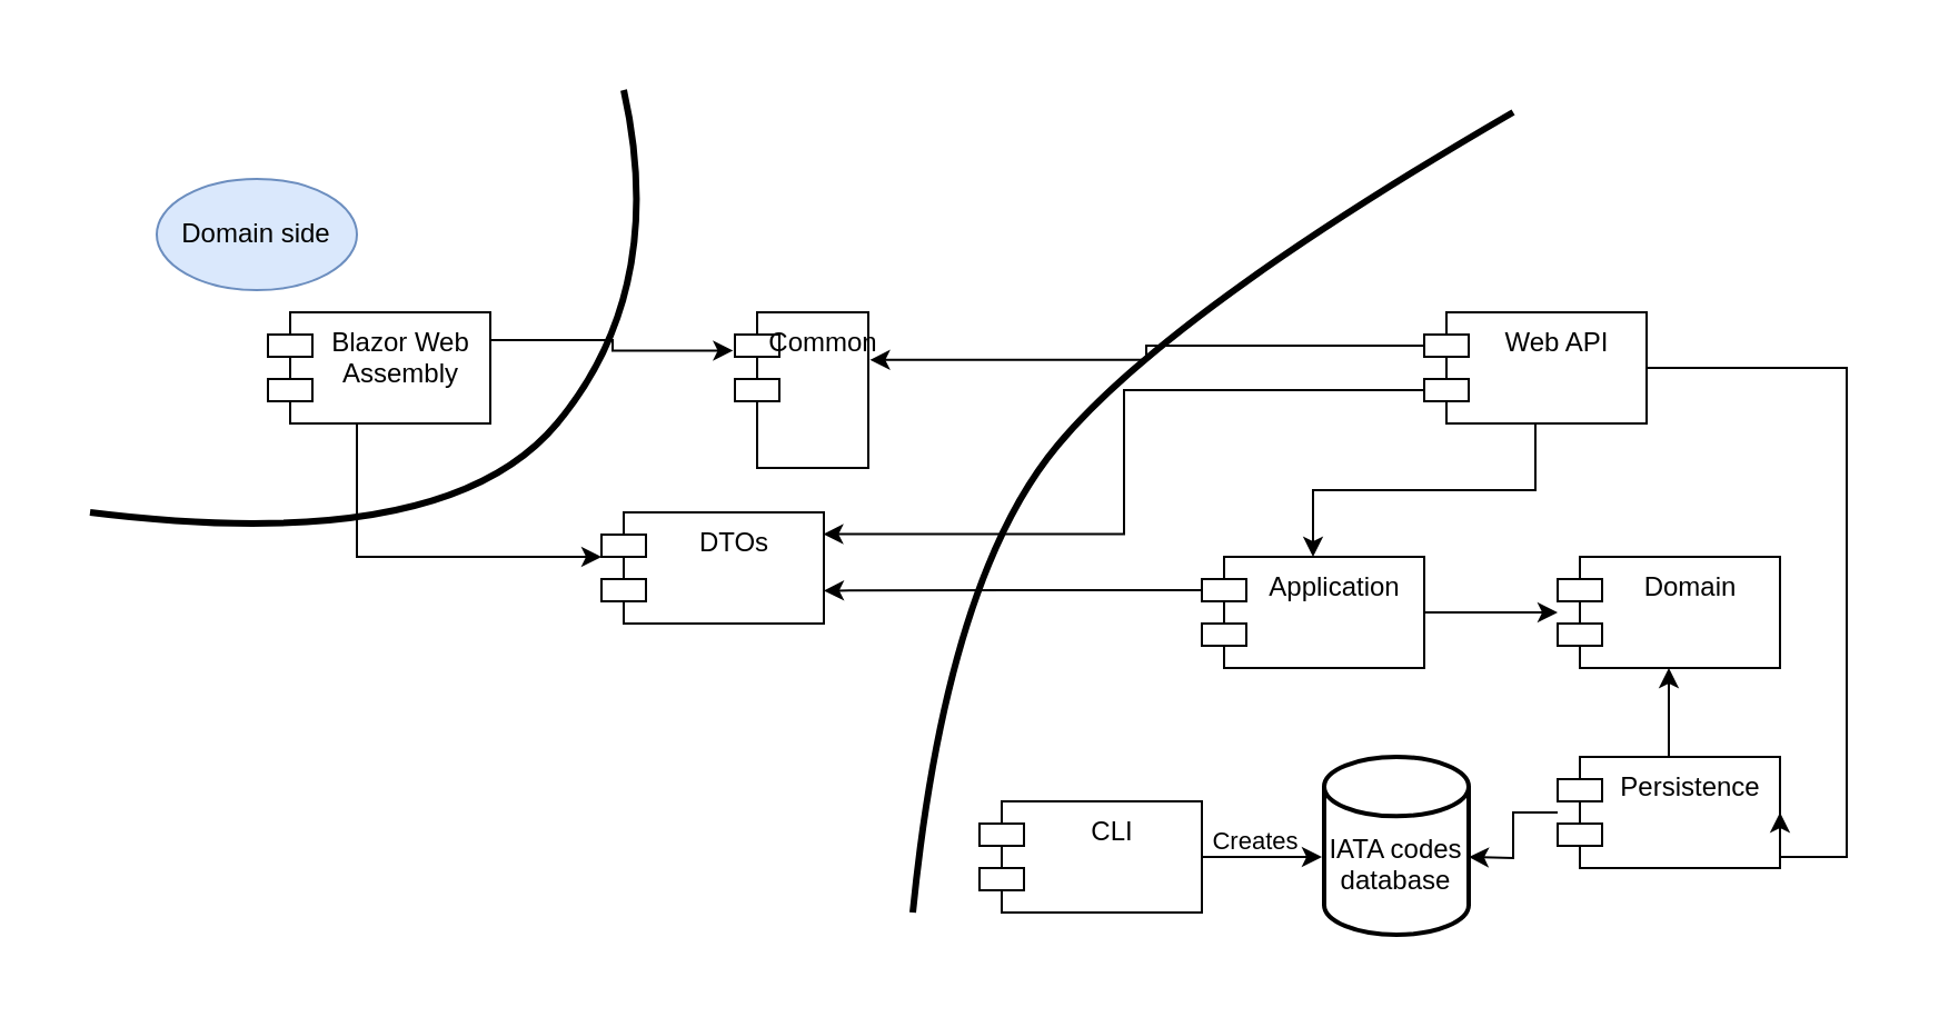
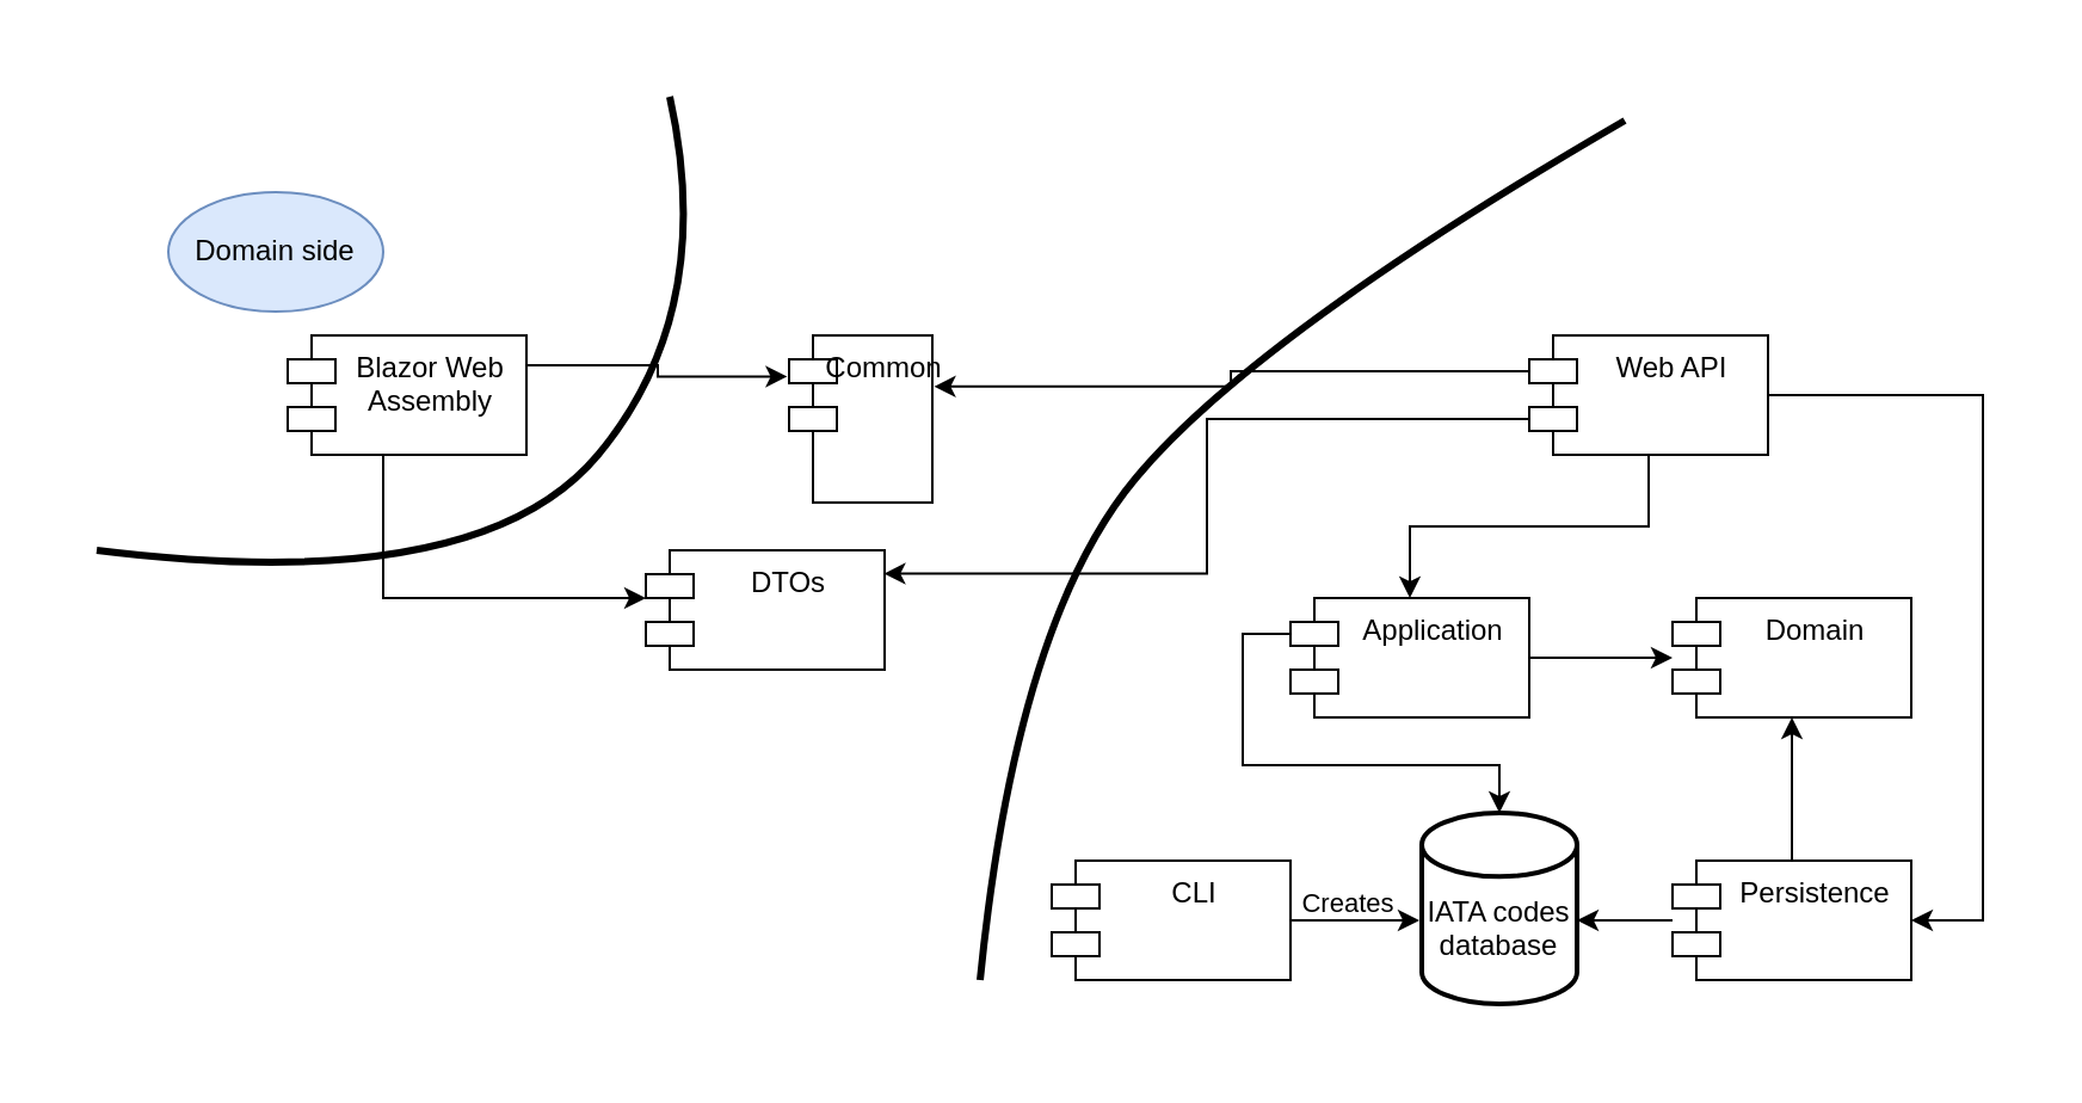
- <mxCell id="22" style="edgeStyle=orthogonalEdgeStyle;rounded=0;orthogonalLoop=1;jettySize=auto;html=1;exitX=0;exitY=0;exitDx=0;exitDy=15;exitPerimeter=0;entryX=1;entryY=0.704;entryDx=0;entryDy=0;entryPerimeter=0;" edge="1" parent="1" source="4" target="10"><mxGeometry relative="1" as="geometry" /></mxCell>
+ <mxCell id="22" style="edgeStyle=orthogonalEdgeStyle;rounded=0;orthogonalLoop=1;jettySize=auto;html=1;exitX=0;exitY=0;exitDx=0;exitDy=15;exitPerimeter=0;" edge="1" parent="1" source="4" target="15"><mxGeometry relative="1" as="geometry" /></mxCell>
- <mxCell id="9" value="Persistence" style="shape=module;align=left;spacingLeft=20;align=center;verticalAlign=top;whiteSpace=wrap;html=1;" parent="1" vertex="1"><mxGeometry x="700" y="340" width="100" height="50" as="geometry" /></mxCell>
+ <mxCell id="9" value="Persistence" style="shape=module;align=left;spacingLeft=20;align=center;verticalAlign=top;whiteSpace=wrap;html=1;" parent="1" vertex="1"><mxGeometry x="700" y="360" width="100" height="50" as="geometry" /></mxCell>
